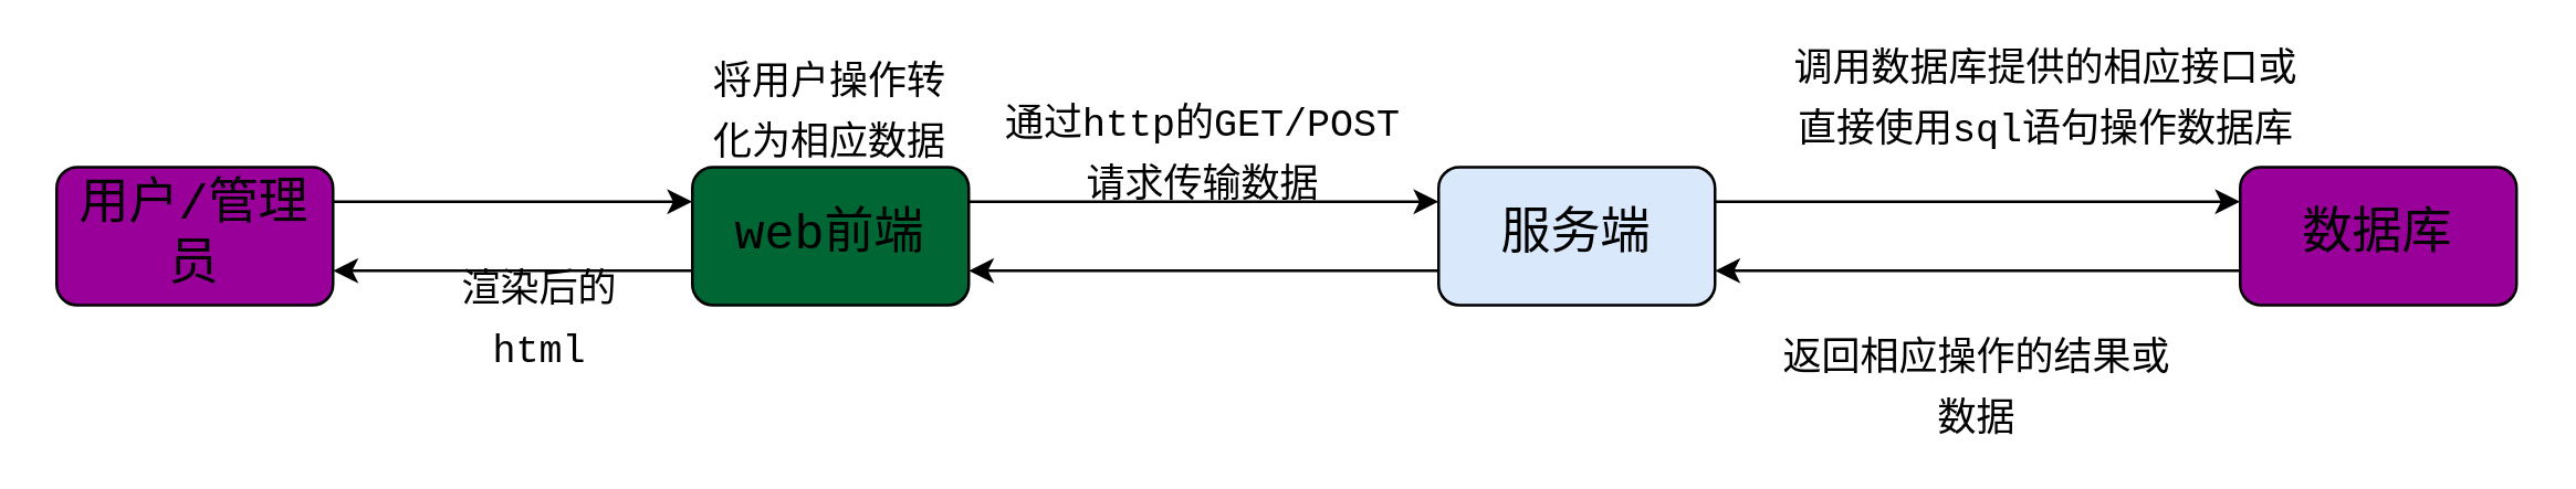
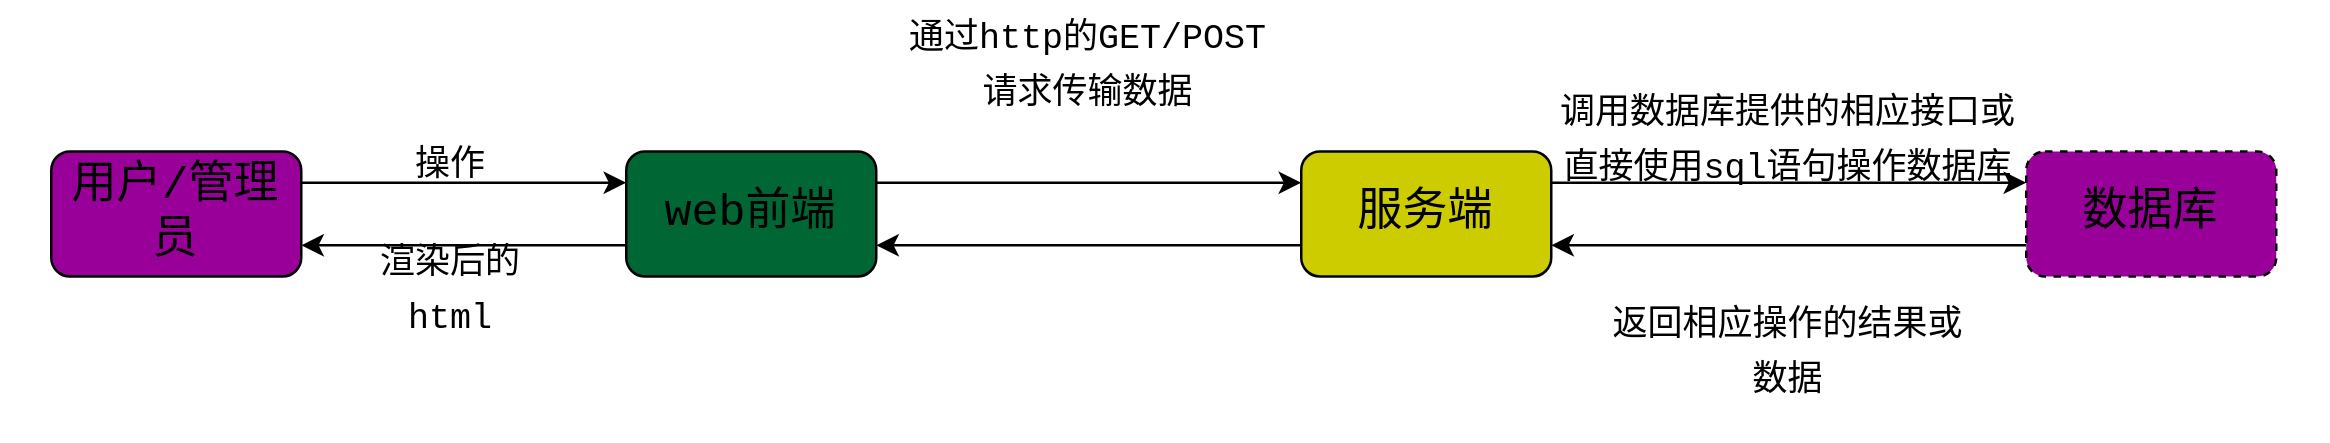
- <mxCell id="16" value="&lt;font style=&quot;font-size: 14px;&quot;&gt;调用数据库提供的相应接口或直接使用sql语句操作数据库&lt;/font&gt;" style="text;html=1;strokeColor=none;fillColor=none;align=center;verticalAlign=middle;whiteSpace=wrap;rounded=0;fontFamily=Courier New;fontSize=18;" vertex="1" parent="1"><mxGeometry x="645" y="20" width="190" height="30" as="geometry" /></mxCell>
+ <mxCell id="16" value="&lt;font style=&quot;font-size: 14px;&quot;&gt;调用数据库提供的相应接口或直接使用sql语句操作数据库&lt;/font&gt;" style="text;html=1;strokeColor=none;fillColor=none;align=center;verticalAlign=middle;whiteSpace=wrap;rounded=0;fontFamily=Courier New;fontSize=18;" vertex="1" parent="1"><mxGeometry x="620" y="40" width="190" height="30" as="geometry" /></mxCell>
- <mxCell id="12" value="&lt;span style=&quot;font-size: 14px;&quot;&gt;将用户操作转化为相应数据&lt;/span&gt;" style="text;html=1;strokeColor=none;fillColor=none;align=center;verticalAlign=middle;whiteSpace=wrap;rounded=0;fontFamily=Courier New;fontSize=18;" vertex="1" parent="1"><mxGeometry x="255" y="20" width="90" height="40" as="geometry" /></mxCell>
- <mxCell id="13" value="&lt;font style=&quot;font-size: 14px;&quot;&gt;通过http的GET/POST请求传输数据&lt;/font&gt;" style="text;html=1;strokeColor=none;fillColor=none;align=center;verticalAlign=middle;whiteSpace=wrap;rounded=0;fontFamily=Courier New;fontSize=18;" vertex="1" parent="1"><mxGeometry x="360" y="40" width="150" height="30" as="geometry" /></mxCell>
+ <mxCell id="13" value="&lt;font style=&quot;font-size: 14px;&quot;&gt;通过http的GET/POST请求传输数据&lt;/font&gt;" style="text;html=1;strokeColor=none;fillColor=none;align=center;verticalAlign=middle;whiteSpace=wrap;rounded=0;fontFamily=Courier New;fontSize=18;" vertex="1" parent="1"><mxGeometry x="360" y="10" width="150" height="30" as="geometry" /></mxCell>
+ <mxCell id="7" value="&lt;font style=&quot;font-size: 14px;&quot;&gt;操作&lt;/font&gt;" style="text;html=1;strokeColor=none;fillColor=none;align=center;verticalAlign=middle;whiteSpace=wrap;rounded=0;fontFamily=Courier New;fontSize=18;" vertex="1" parent="1"><mxGeometry x="150" y="50" width="60" height="30" as="geometry" /></mxCell>
- <mxCell id="11" value="&lt;font face=&quot;Courier New&quot;&gt;&lt;span style=&quot;font-size: 18px;&quot;&gt;服务端&lt;/span&gt;&lt;/font&gt;" style="rounded=1;whiteSpace=wrap;html=1;fillColor=#dae8fc;" vertex="1" parent="1"><mxGeometry x="520" y="60" width="100" height="50" as="geometry" /></mxCell>
+ <mxCell id="11" value="&lt;font face=&quot;Courier New&quot;&gt;&lt;span style=&quot;font-size: 18px;&quot;&gt;服务端&lt;/span&gt;&lt;/font&gt;" style="rounded=1;whiteSpace=wrap;html=1;fillColor=#CCCC00;" vertex="1" parent="1"><mxGeometry x="520" y="60" width="100" height="50" as="geometry" /></mxCell>
- <mxCell id="15" value="&lt;font face=&quot;Courier New&quot;&gt;&lt;span style=&quot;font-size: 18px;&quot;&gt;数据库&lt;/span&gt;&lt;/font&gt;" style="rounded=1;whiteSpace=wrap;html=1;fillColor=#990099;" vertex="1" parent="1"><mxGeometry x="810" y="60" width="100" height="50" as="geometry" /></mxCell>
+ <mxCell id="15" value="&lt;font face=&quot;Courier New&quot;&gt;&lt;span style=&quot;font-size: 18px;&quot;&gt;数据库&lt;/span&gt;&lt;/font&gt;" style="rounded=1;whiteSpace=wrap;html=1;fillColor=#990099;dashed=1;" vertex="1" parent="1"><mxGeometry x="810" y="60" width="100" height="50" as="geometry" /></mxCell>
- <mxCell id="8" value="&lt;font style=&quot;font-size: 14px;&quot;&gt;渲染后的html&lt;/font&gt;" style="text;html=1;strokeColor=none;fillColor=none;align=center;verticalAlign=middle;whiteSpace=wrap;rounded=0;fontFamily=Courier New;fontSize=18;" vertex="1" parent="1"><mxGeometry x="155" y="100" width="80" height="30" as="geometry" /></mxCell>
+ <mxCell id="8" value="&lt;font style=&quot;font-size: 14px;&quot;&gt;渲染后的html&lt;/font&gt;" style="text;html=1;strokeColor=none;fillColor=none;align=center;verticalAlign=middle;whiteSpace=wrap;rounded=0;fontFamily=Courier New;fontSize=18;" vertex="1" parent="1"><mxGeometry x="140" y="100" width="80" height="30" as="geometry" /></mxCell>
